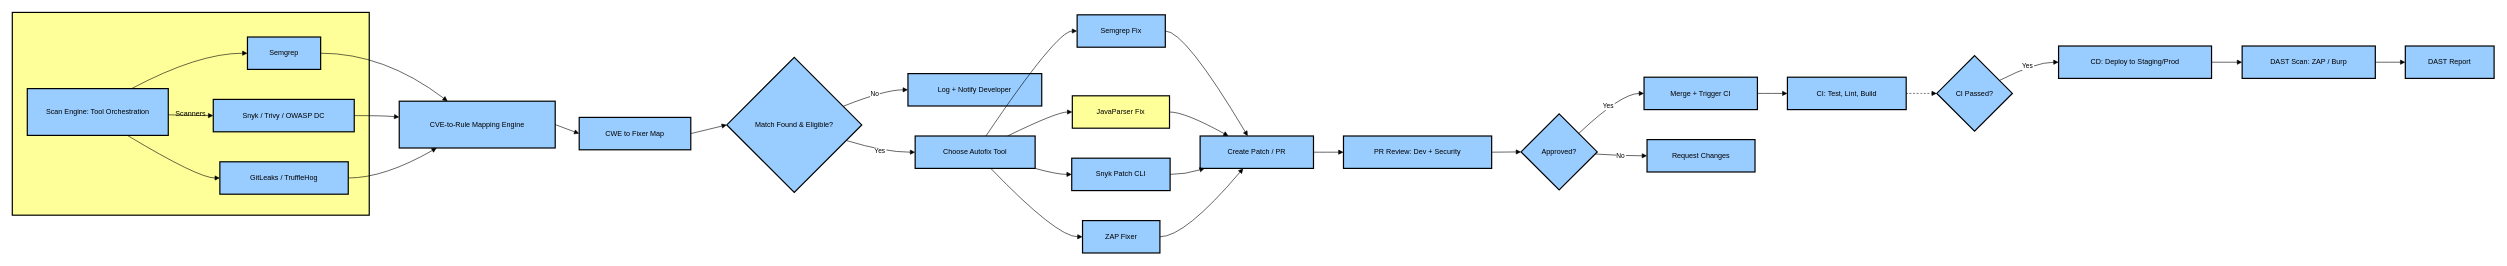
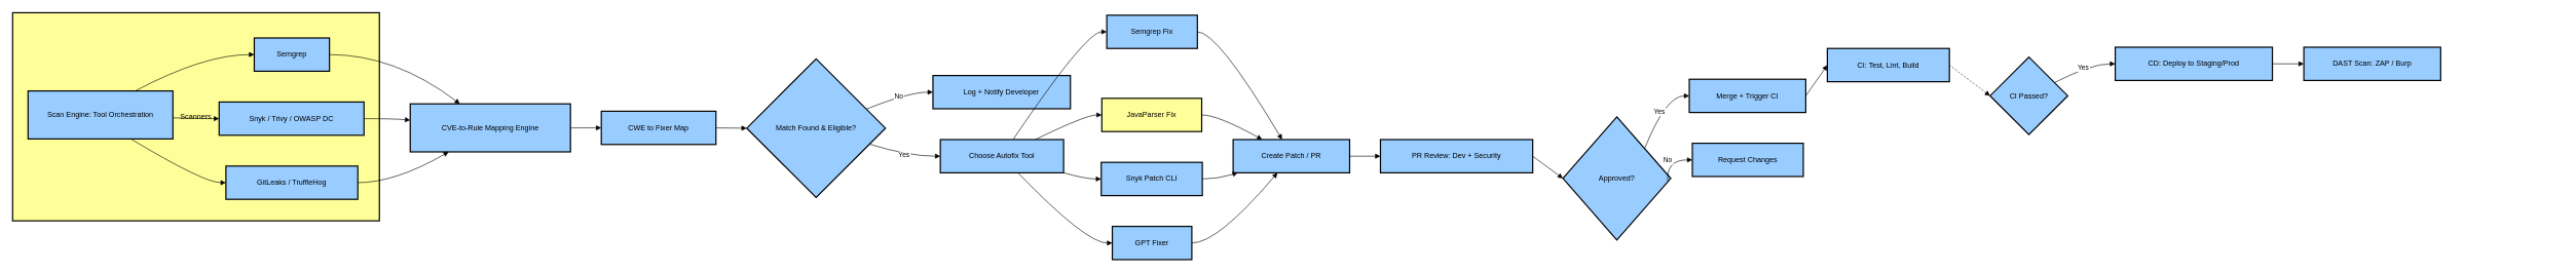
- <mxCell id="52" value="" style="curved=1;startArrow=none;endArrow=block;exitX=1;exitY=0.5;entryX=0;entryY=0.5;rounded=0;" edge="1" parent="1" source="24" target="25"><mxGeometry relative="1" as="geometry"><Array as="points" /></mxGeometry></mxCell>
- <mxCell id="25" value="DAST Report" style="whiteSpace=wrap;strokeWidth=2;fillColor=#99CCFF;" vertex="1" parent="1"><mxGeometry x="4009" y="76" width="148" height="54" as="geometry" /></mxCell>
- <mxCell id="21" value="CI: Test, Lint, Build" style="whiteSpace=wrap;strokeWidth=2;fillColor=#99CCFF;" vertex="1" parent="1"><mxGeometry x="2979" y="128" width="198" height="54" as="geometry" /></mxCell>
+ <mxCell id="21" value="CI: Test, Lint, Build" style="whiteSpace=wrap;strokeWidth=2;fillColor=#99CCFF;" vertex="1" parent="1"><mxGeometry x="2964" y="78" width="198" height="54" as="geometry" /></mxCell>
- <mxCell id="8" value="CWE to Fixer Map" style="whiteSpace=wrap;strokeWidth=2;fillColor=#99CCFF;" vertex="1" parent="1"><mxGeometry x="965" y="195" width="186" height="54" as="geometry" /></mxCell>
+ <mxCell id="8" value="CWE to Fixer Map" style="whiteSpace=wrap;strokeWidth=2;fillColor=#99CCFF;" vertex="1" parent="1"><mxGeometry x="975" y="180" width="186" height="54" as="geometry" /></mxCell>
- <mxCell id="18" value="Approved?" style="rhombus;strokeWidth=2;whiteSpace=wrap;fillColor=#99CCFF;" vertex="1" parent="1"><mxGeometry x="2535" y="189" width="127" height="127" as="geometry" /></mxCell>
+ <mxCell id="18" value="Approved?" style="rhombus;strokeWidth=2;whiteSpace=wrap;fillColor=#99CCFF;" vertex="1" parent="1"><mxGeometry x="2535" y="189" width="175" height="200" as="geometry" /></mxCell>
- <mxCell id="15" value="ZAP Fixer" style="whiteSpace=wrap;strokeWidth=2;fillColor=#99CCFF;" vertex="1" parent="1"><mxGeometry x="1804" y="367" width="129" height="54" as="geometry" /></mxCell>
+ <mxCell id="15" value="GPT Fixer" style="whiteSpace=wrap;strokeWidth=2;fillColor=#99CCFF;" vertex="1" parent="1"><mxGeometry x="1804" y="367" width="129" height="54" as="geometry" /></mxCell>
